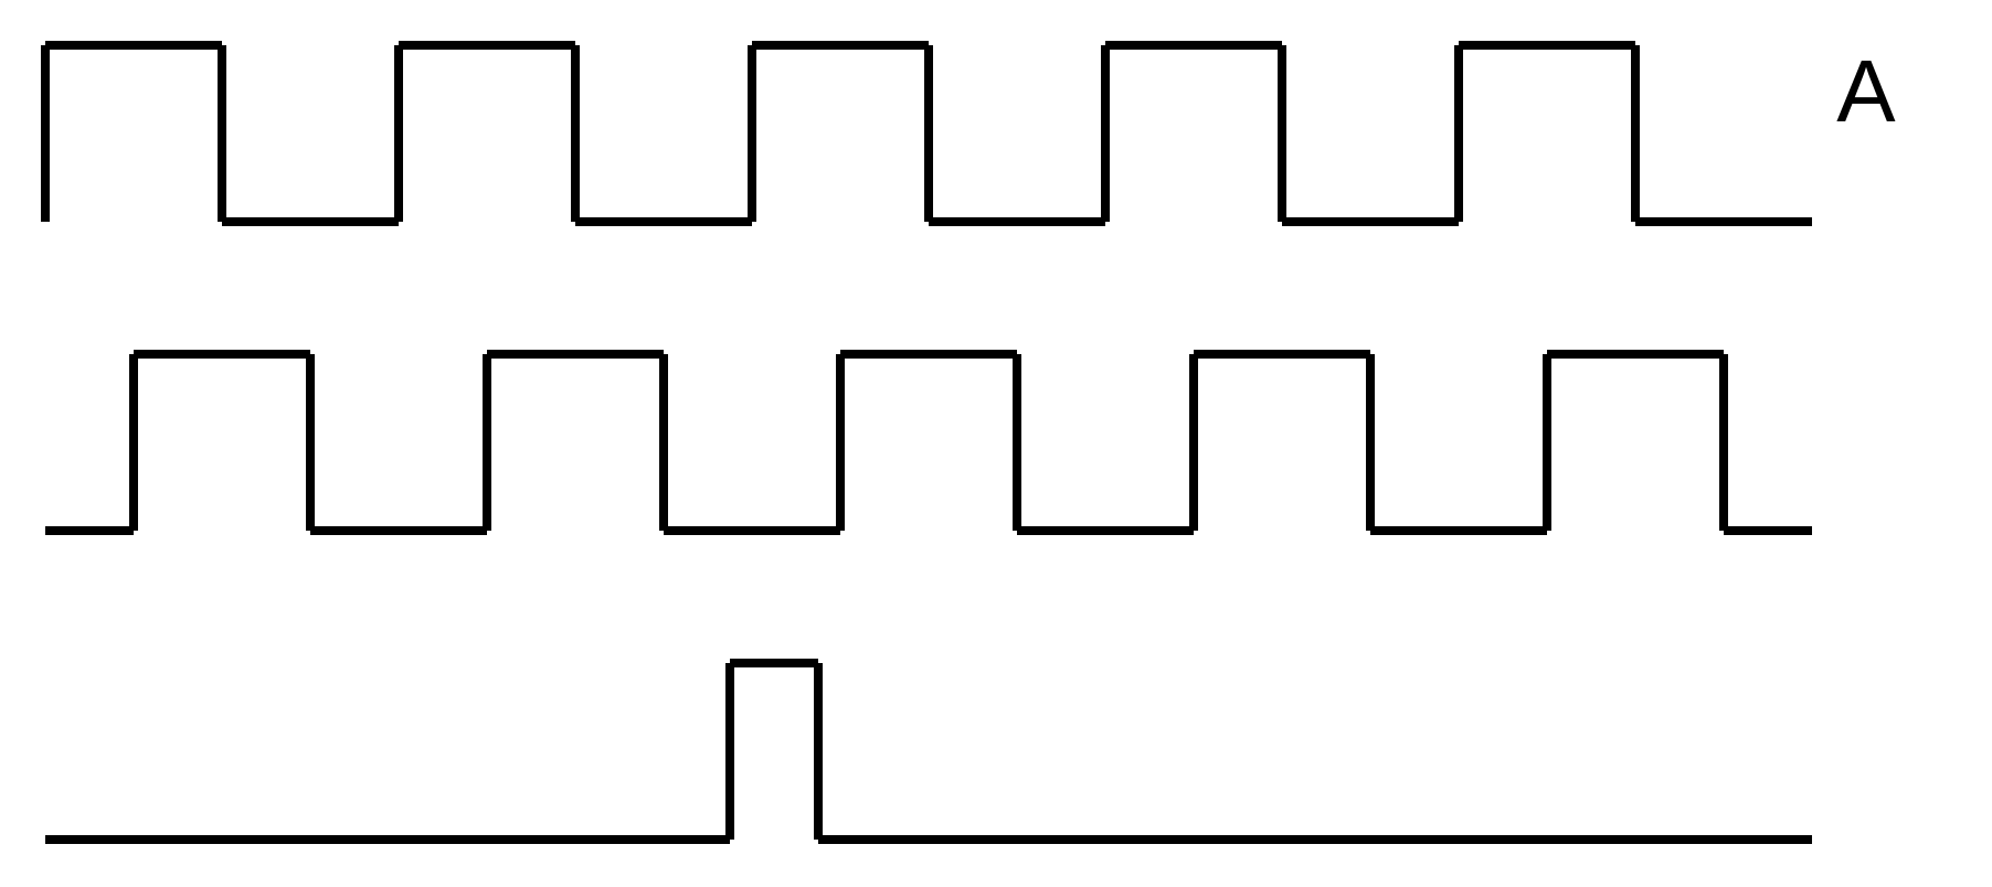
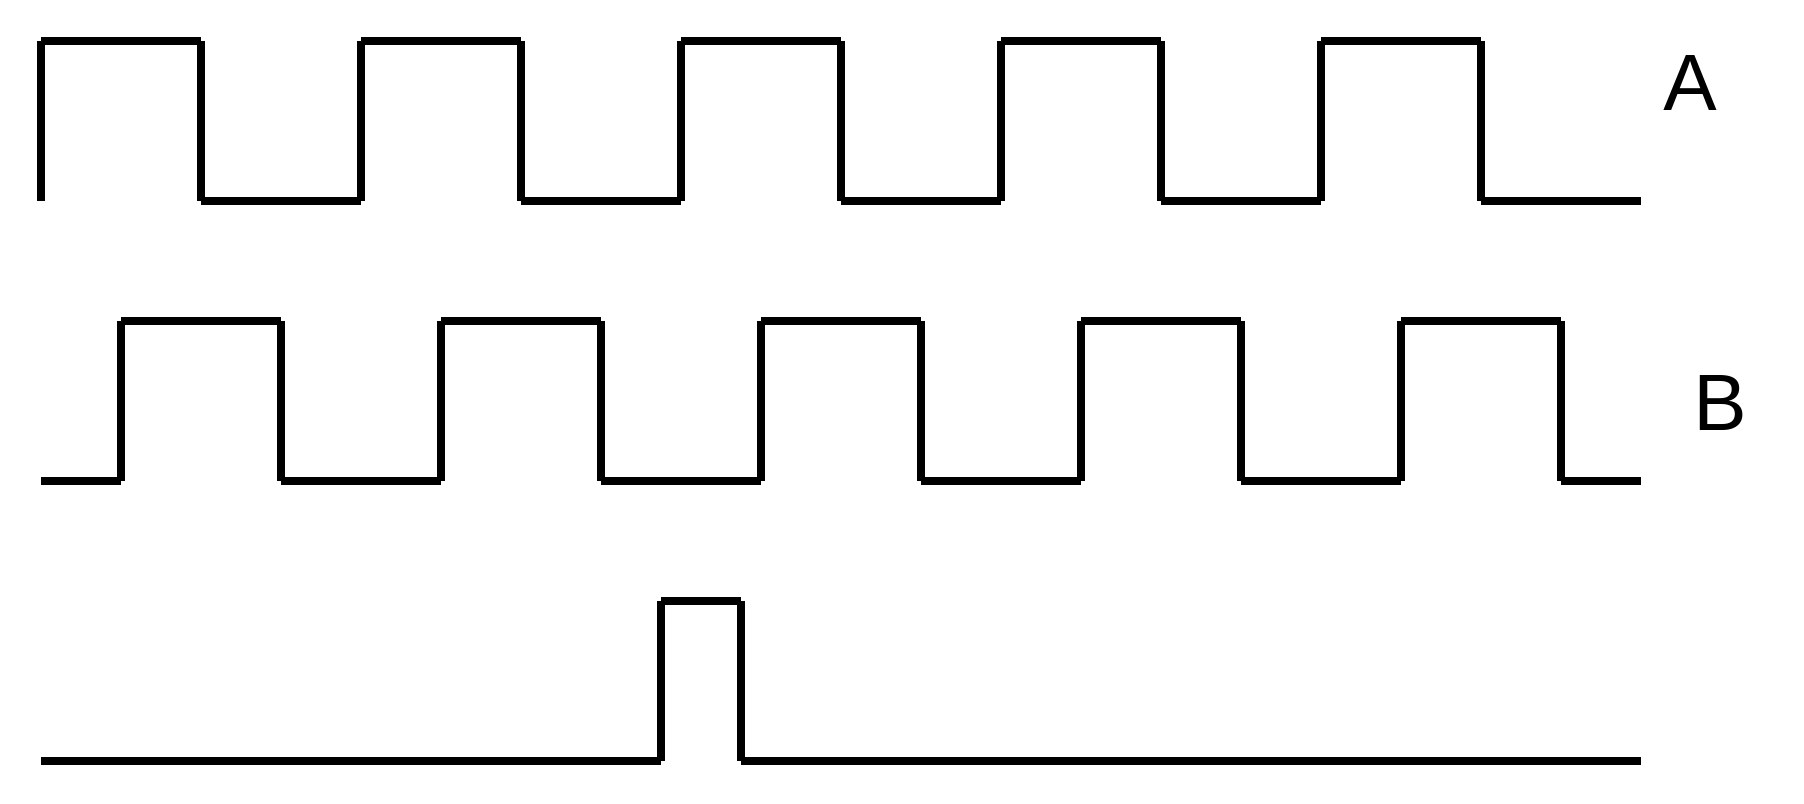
+ <mxCell id="49" value="B" style="text;html=1;strokeColor=none;fillColor=none;align=center;verticalAlign=middle;whiteSpace=wrap;rounded=0;fontSize=40;" vertex="1" parent="1"><mxGeometry x="840" y="190" width="40" height="20" as="geometry" /></mxCell>
